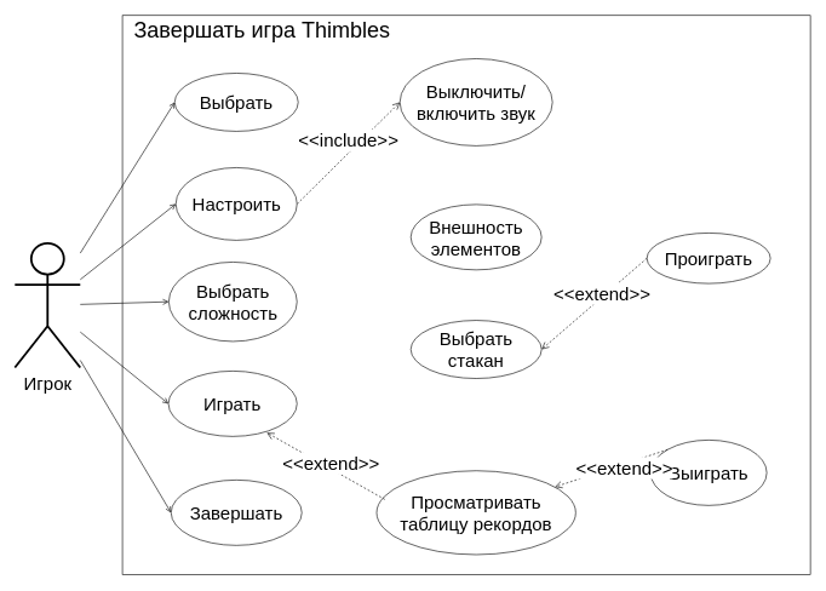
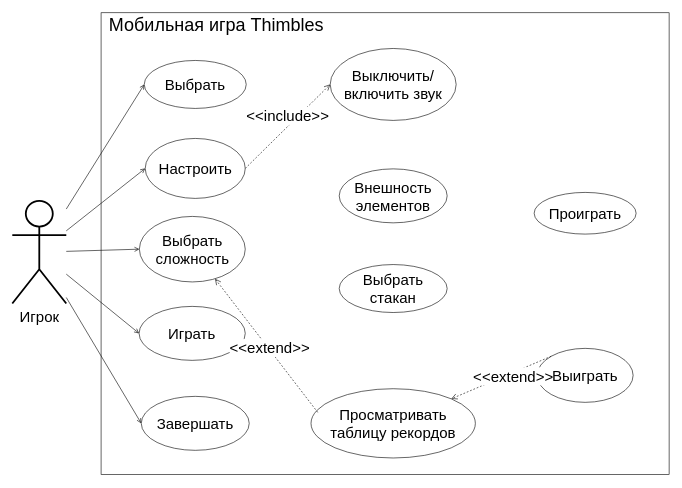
- <mxCell id="9" value="Завершать игра Thimbles" style="text;html=1;strokeColor=none;fillColor=none;align=center;verticalAlign=middle;whiteSpace=wrap;rounded=0;fontSize=30;" parent="1" vertex="1"><mxGeometry x="161.5" y="30" width="397" height="20" as="geometry" /></mxCell>
+ <mxCell id="9" value="Мобильная игра Thimbles" style="text;html=1;strokeColor=none;fillColor=none;align=center;verticalAlign=middle;whiteSpace=wrap;rounded=0;fontSize=30;" parent="1" vertex="1"><mxGeometry x="161.5" y="30" width="397" height="20" as="geometry" /></mxCell>
- <mxCell id="21" value="&amp;lt;&amp;lt;extend&amp;gt;&amp;gt;" style="html=1;verticalAlign=bottom;endArrow=open;dashed=1;endSize=8;fontSize=25;exitX=0;exitY=0.5;exitDx=0;exitDy=0;entryX=1;entryY=0.5;entryDx=0;entryDy=0;" edge="1" parent="1" source="18" target="22"><mxGeometry x="-0.064" y="10" relative="1" as="geometry"><mxPoint x="370.801" y="396.464" as="sourcePoint" /><mxPoint x="465" y="310" as="targetPoint" /><mxPoint as="offset" /></mxGeometry></mxCell>
- <mxCell id="19" value="Выиграть" style="ellipse;whiteSpace=wrap;html=1;fontSize=25;" vertex="1" parent="1"><mxGeometry x="895" y="605" width="160" height="90" as="geometry" /></mxCell>
+ <mxCell id="19" value="Выиграть" style="ellipse;whiteSpace=wrap;html=1;fontSize=25;" vertex="1" parent="1"><mxGeometry x="895" y="580" width="160" height="90" as="geometry" /></mxCell>
- <mxCell id="24" value="&amp;lt;&amp;lt;extend&amp;gt;&amp;gt;" style="html=1;verticalAlign=bottom;endArrow=open;dashed=1;endSize=8;fontSize=25;exitX=0.041;exitY=0.342;exitDx=0;exitDy=0;entryX=0.765;entryY=0.943;entryDx=0;entryDy=0;entryPerimeter=0;exitPerimeter=0;" edge="1" parent="1" source="23" target="11"><mxGeometry x="-0.145" y="9" relative="1" as="geometry"><mxPoint x="322.03" y="303.45" as="sourcePoint" /><mxPoint x="368" y="274" as="targetPoint" /><mxPoint as="offset" /></mxGeometry></mxCell>
+ <mxCell id="24" value="&amp;lt;&amp;lt;extend&amp;gt;&amp;gt;" style="html=1;verticalAlign=bottom;endArrow=open;dashed=1;endSize=8;fontSize=25;exitX=0.041;exitY=0.342;exitDx=0;exitDy=0;exitPerimeter=0;" edge="1" parent="1" source="23" target="14"><mxGeometry x="-0.145" y="9" relative="1" as="geometry"><mxPoint x="322.03" y="303.45" as="sourcePoint" /><mxPoint x="368" y="274" as="targetPoint" /><mxPoint as="offset" /></mxGeometry></mxCell>
